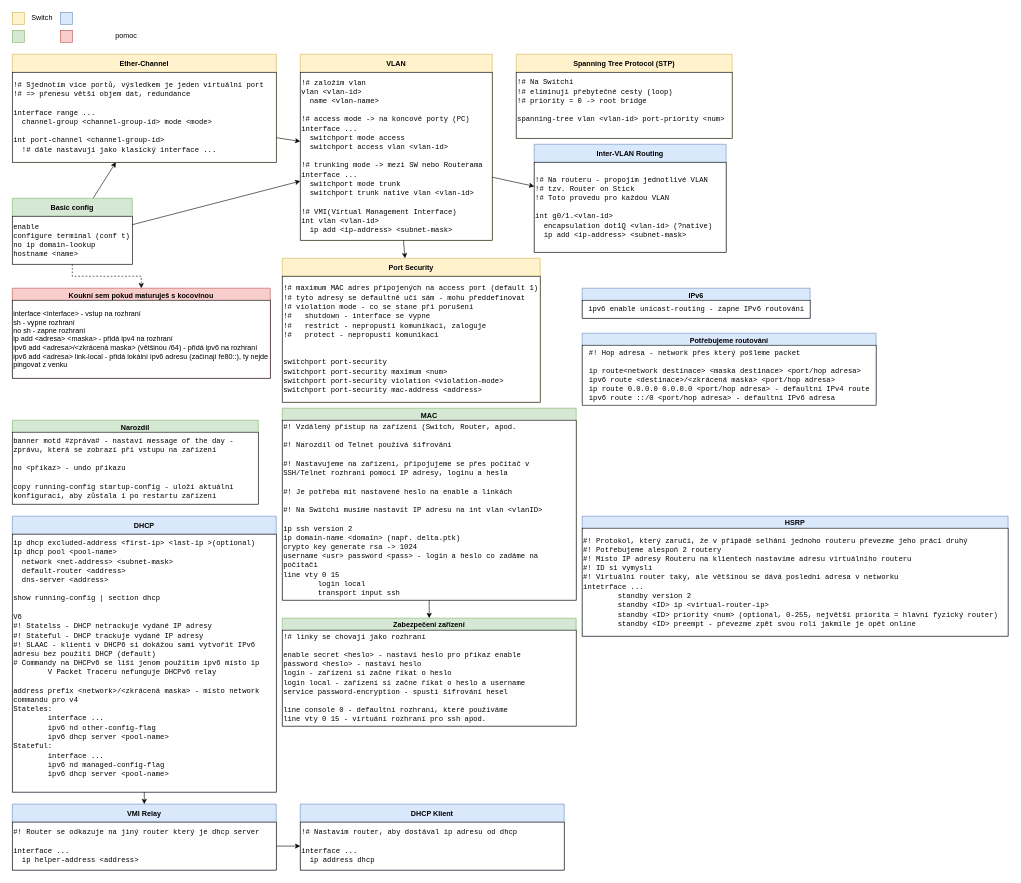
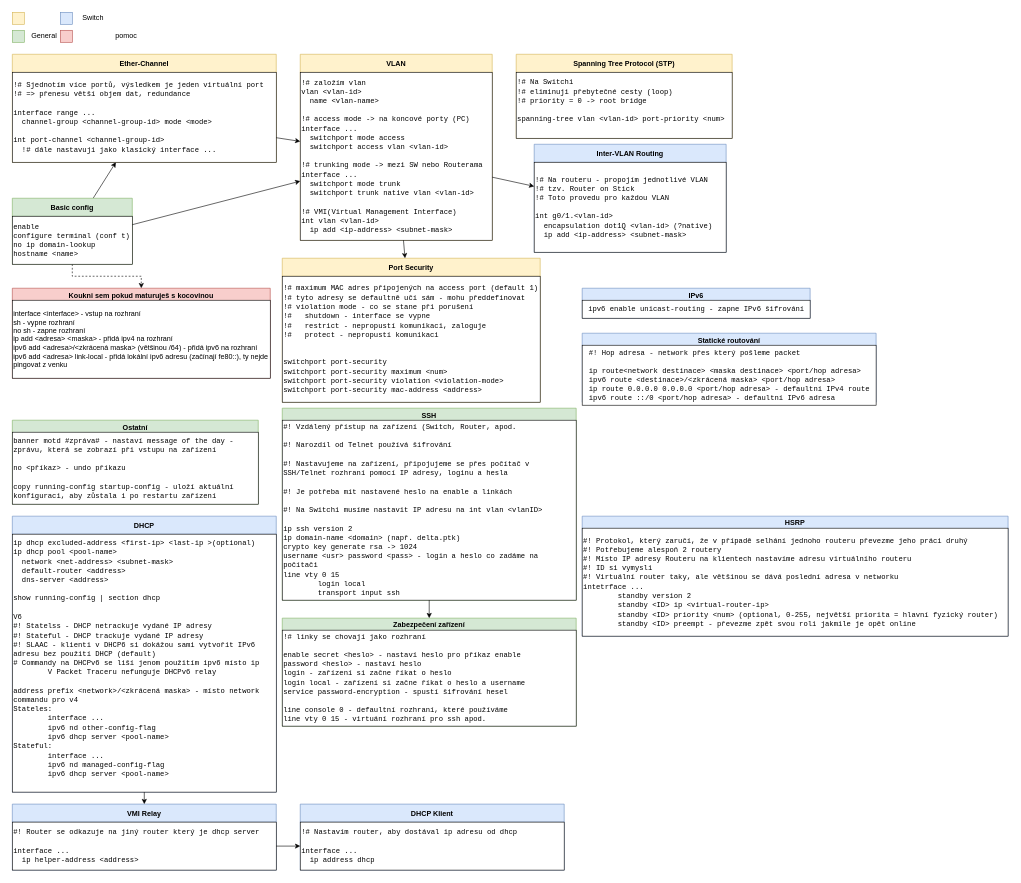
- <mxCell id="41" value="Switch" style="text;html=1;align=left;verticalAlign=middle;whiteSpace=wrap;rounded=0;fillColor=default;" parent="1" vertex="1"><mxGeometry x="50" y="20" width="40" height="20" as="geometry" /></mxCell>
+ <mxCell id="41" value="Switch" style="text;html=1;align=left;verticalAlign=middle;whiteSpace=wrap;rounded=0;fillColor=default;" parent="1" vertex="1"><mxGeometry x="135" y="20" width="40" height="20" as="geometry" /></mxCell>
+ <mxCell id="44" value="General" style="text;html=1;align=left;verticalAlign=middle;whiteSpace=wrap;rounded=0;fillColor=default;" parent="1" vertex="1"><mxGeometry x="50" y="50" width="40" height="20" as="geometry" /></mxCell>
- <mxCell id="37" value="&lt;font face=&quot;Courier New&quot;&gt;ipv6 enable unicast-routing - zapne IPv6 routování&lt;/font&gt;" style="text;html=1;align=center;verticalAlign=middle;resizable=0;points=[];autosize=1;strokeColor=default;fillColor=default;" parent="36" vertex="1"><mxGeometry y="20" width="380" height="30" as="geometry" /></mxCell>
+ <mxCell id="37" value="&lt;font face=&quot;Courier New&quot;&gt;ipv6 enable unicast-routing - zapne IPv6 šifrování&lt;/font&gt;" style="text;html=1;align=center;verticalAlign=middle;resizable=0;points=[];autosize=1;strokeColor=default;fillColor=default;" parent="36" vertex="1"><mxGeometry y="20" width="380" height="30" as="geometry" /></mxCell>
- <mxCell id="38" value="Potřebujeme routování" style="swimlane;whiteSpace=wrap;html=1;fillColor=#dae8fc;strokeColor=#6c8ebf;" parent="1" vertex="1"><mxGeometry x="970" y="555" width="490" height="115" as="geometry" /></mxCell>
+ <mxCell id="38" value="Statické routování" style="swimlane;whiteSpace=wrap;html=1;fillColor=#dae8fc;strokeColor=#6c8ebf;" parent="1" vertex="1"><mxGeometry x="970" y="555" width="490" height="115" as="geometry" /></mxCell>
- <mxCell id="31" value="MAC" style="swimlane;whiteSpace=wrap;html=1;fillColor=#d5e8d4;strokeColor=#82b366;" parent="1" vertex="1"><mxGeometry x="470" y="680" width="490" height="320" as="geometry" /></mxCell>
+ <mxCell id="31" value="SSH" style="swimlane;whiteSpace=wrap;html=1;fillColor=#d5e8d4;strokeColor=#82b366;" parent="1" vertex="1"><mxGeometry x="470" y="680" width="490" height="320" as="geometry" /></mxCell>
- <mxCell id="29" value="Narozdíl" style="swimlane;whiteSpace=wrap;html=1;fillColor=#d5e8d4;strokeColor=#82b366;" parent="1" vertex="1"><mxGeometry x="20" y="700" width="410" height="140" as="geometry" /></mxCell>
+ <mxCell id="29" value="Ostatní" style="swimlane;whiteSpace=wrap;html=1;fillColor=#d5e8d4;strokeColor=#82b366;" parent="1" vertex="1"><mxGeometry x="20" y="700" width="410" height="140" as="geometry" /></mxCell>
